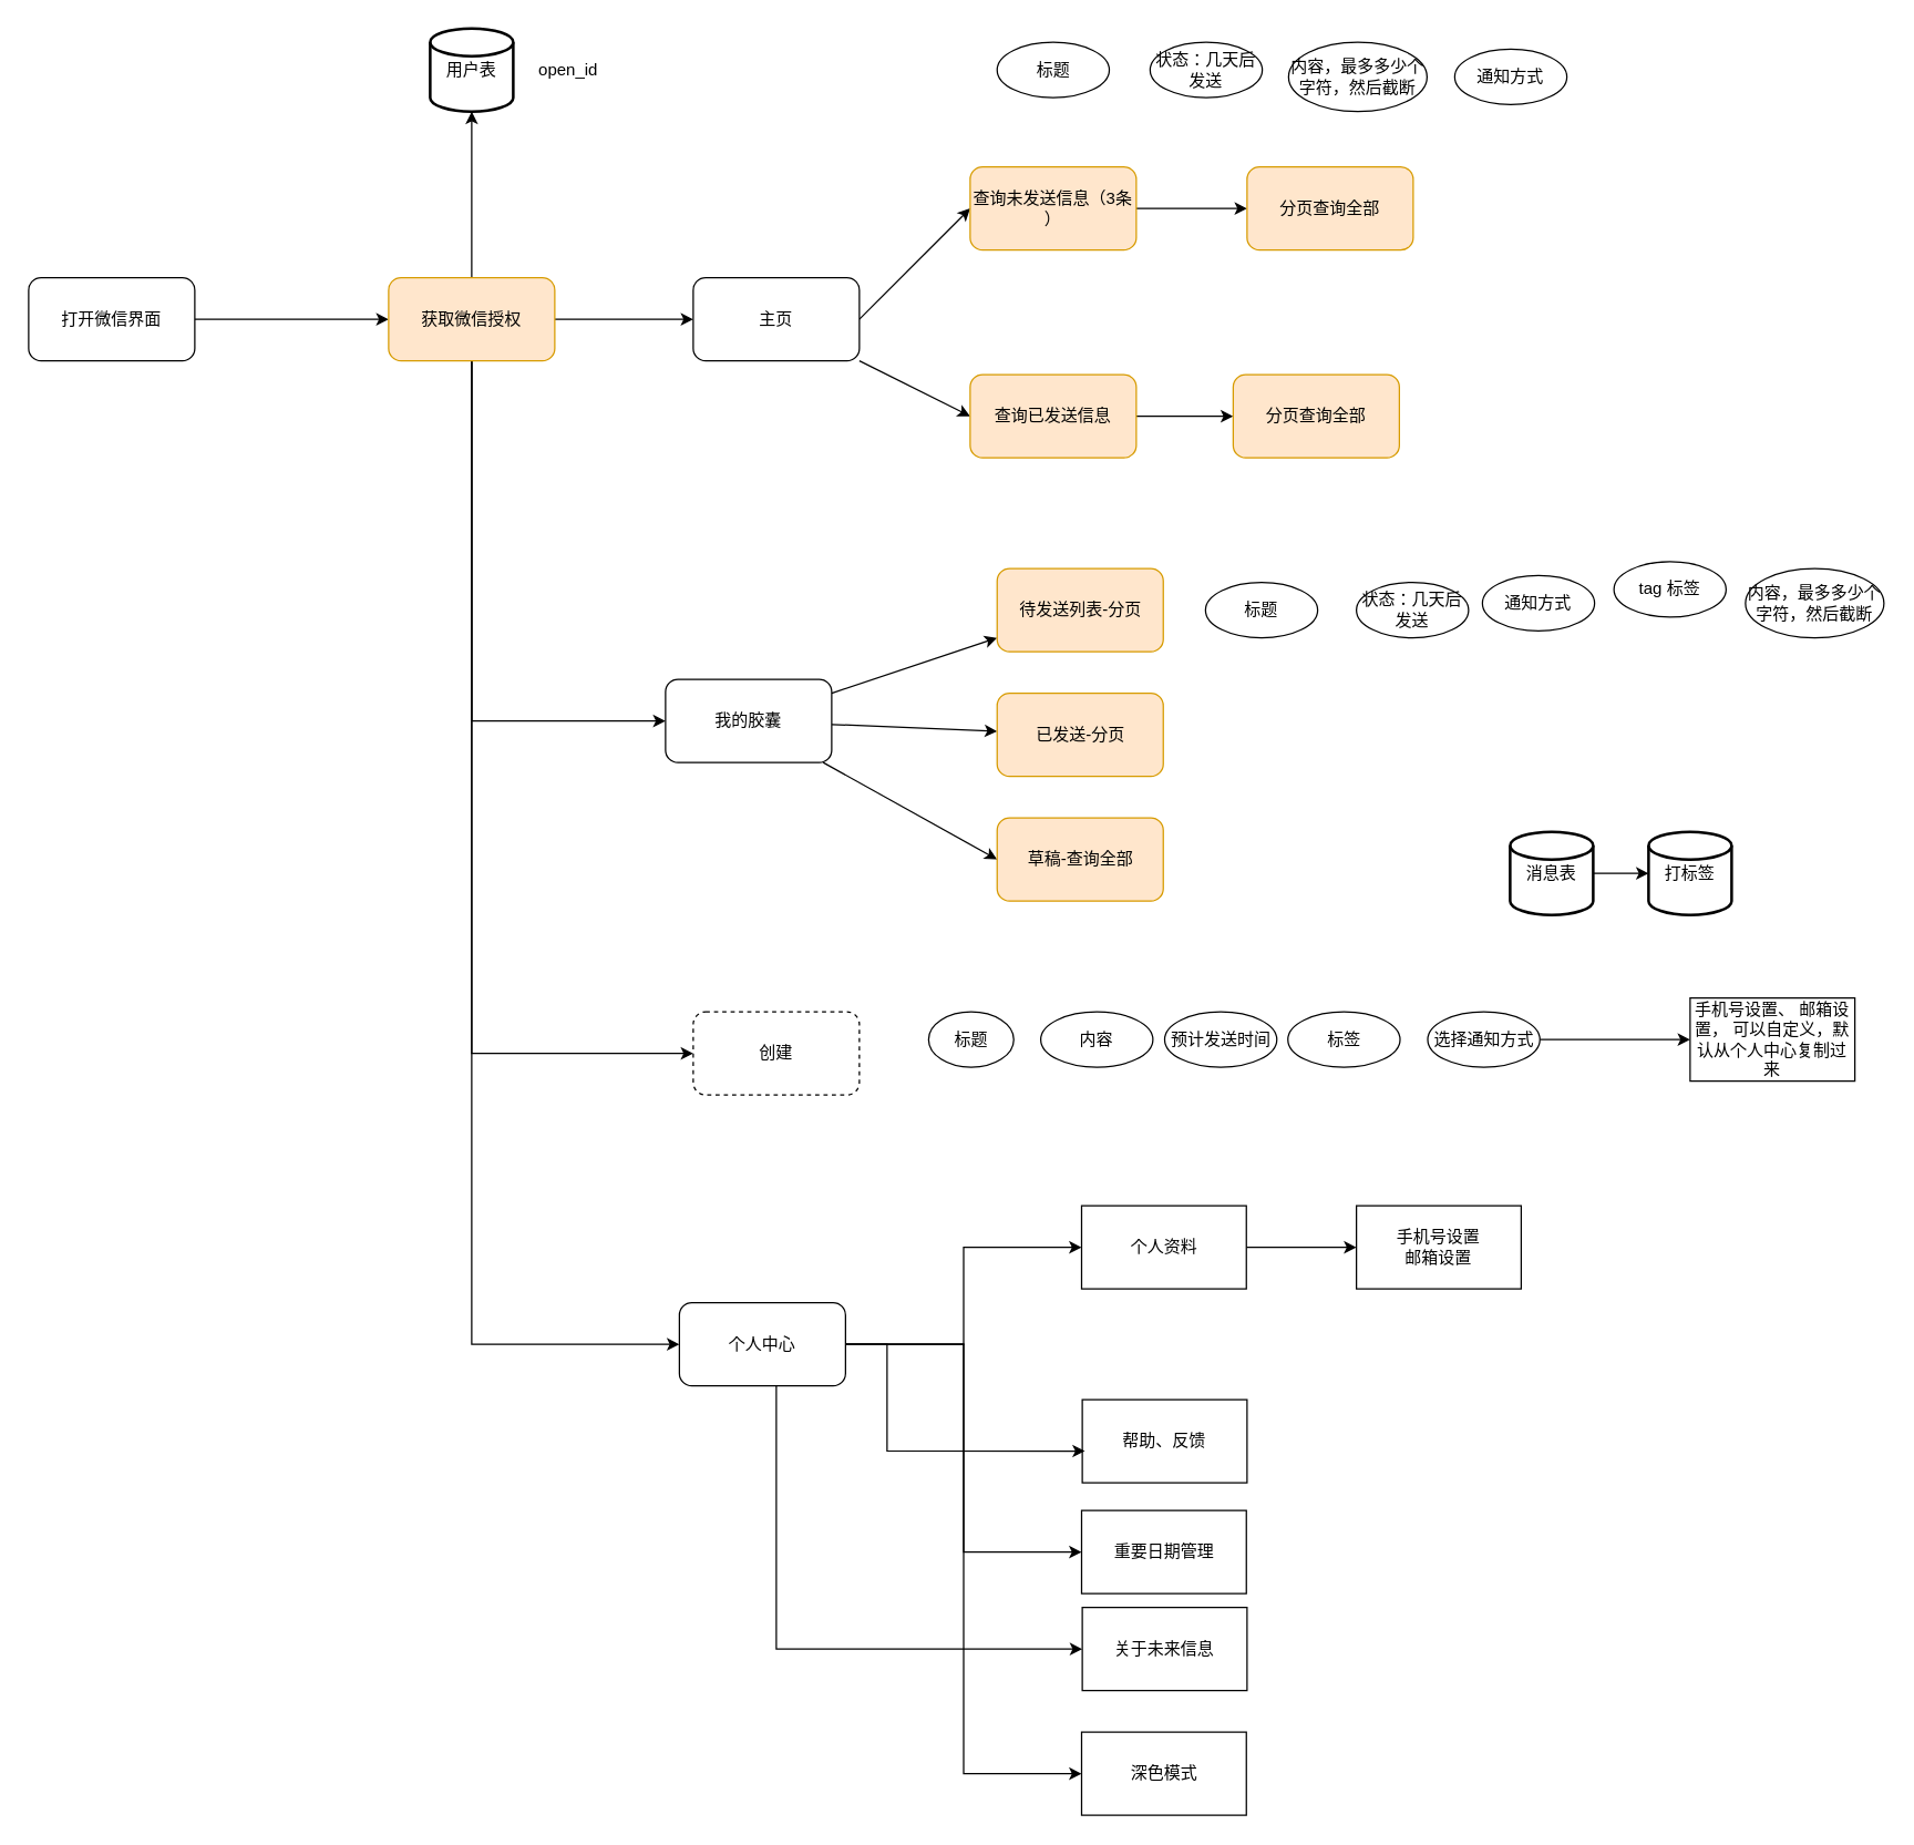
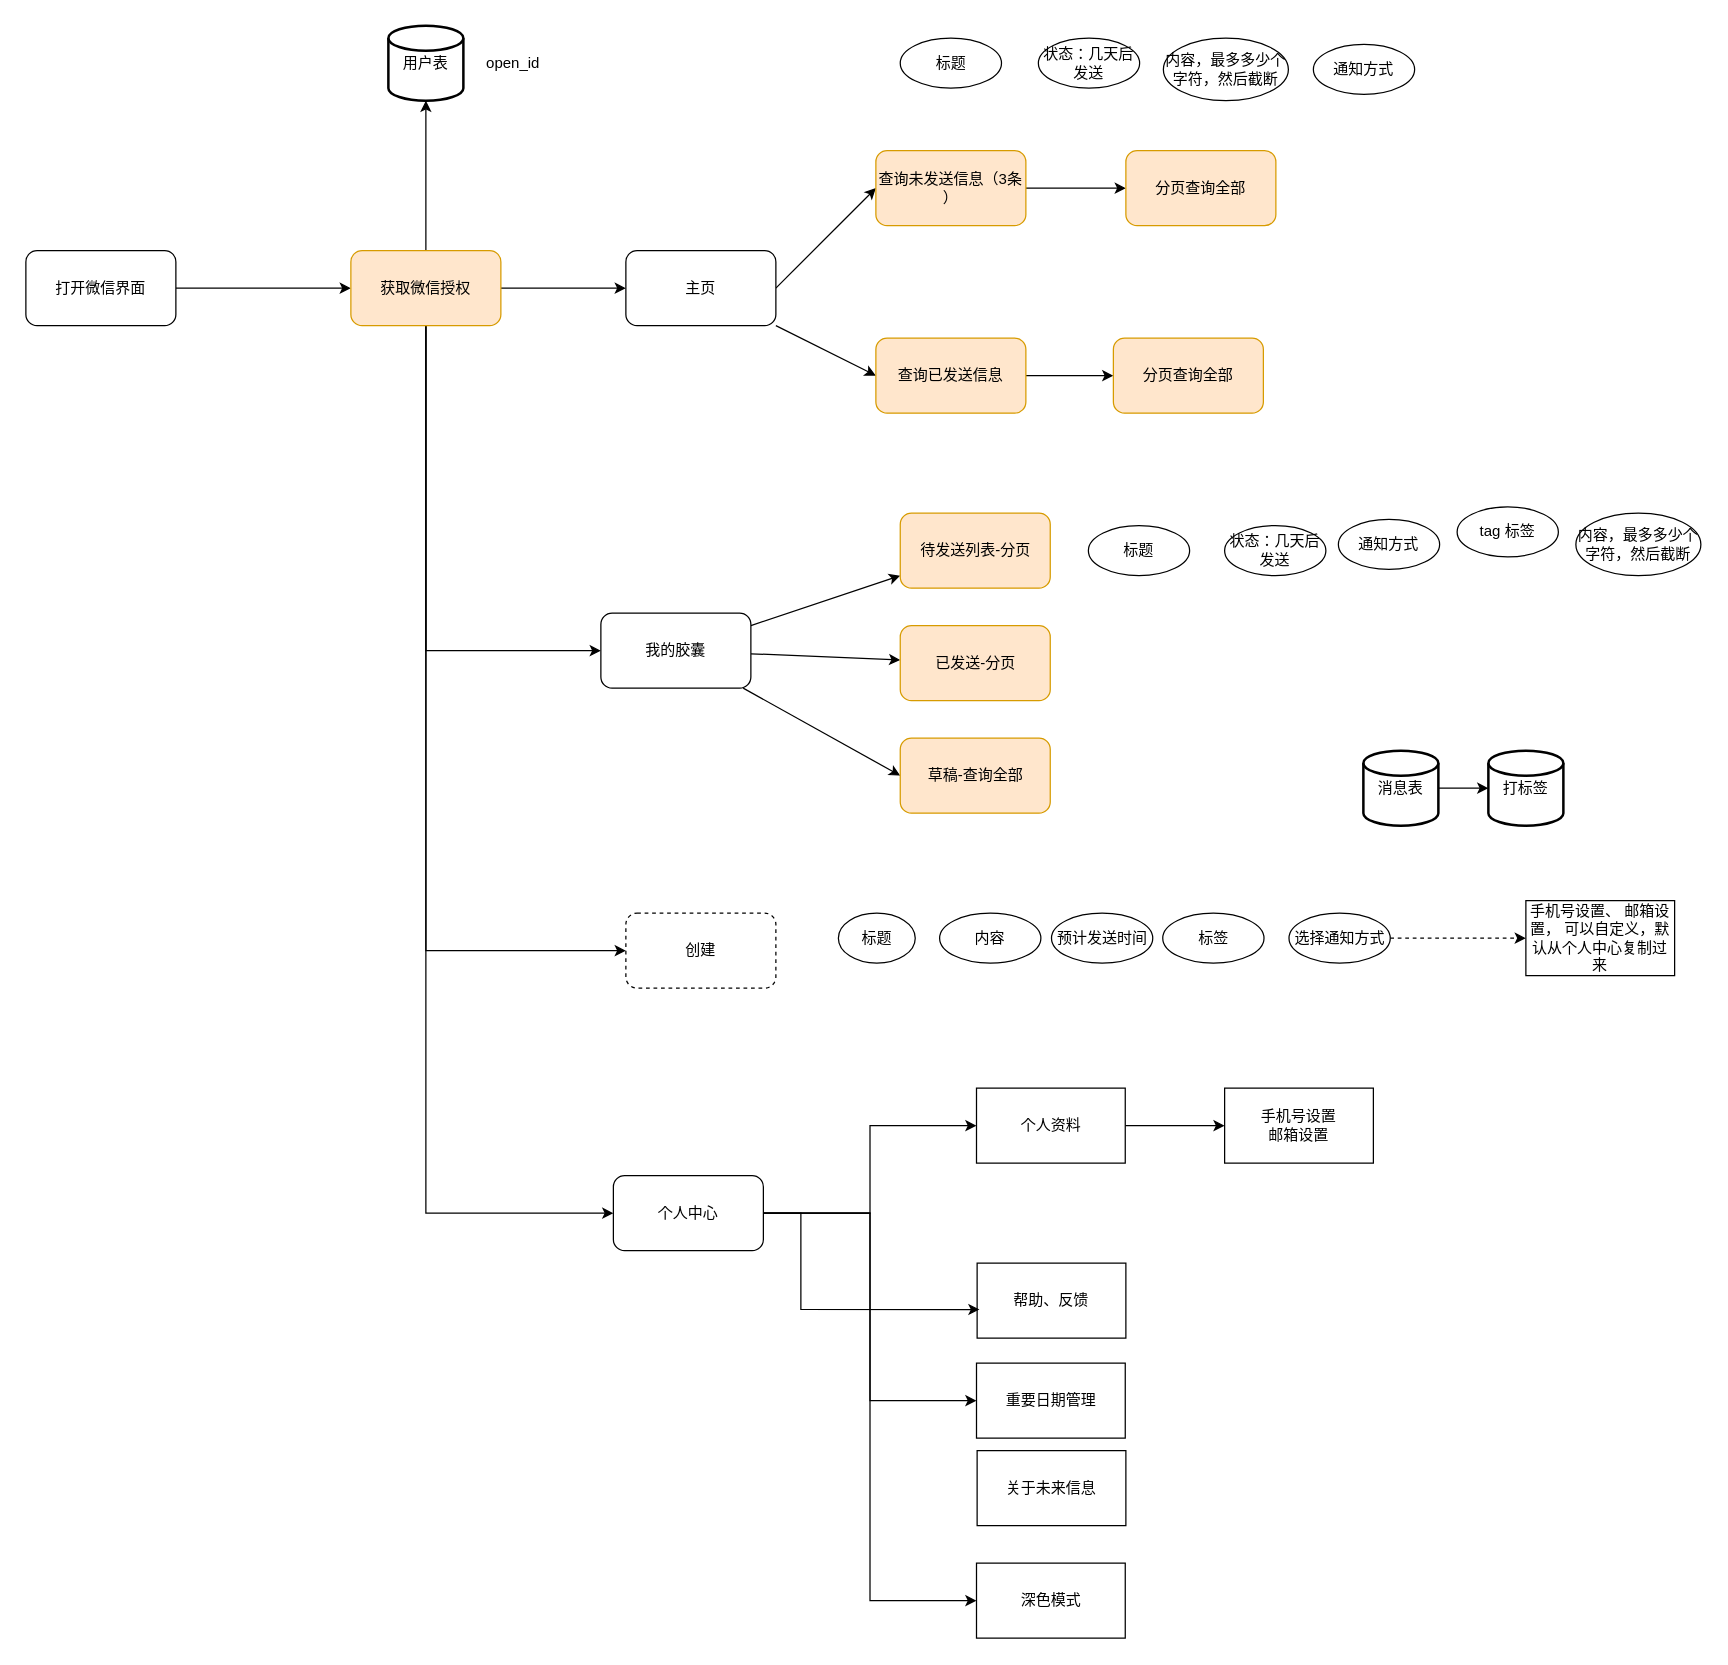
- <mxCell id="45" value="" style="edgeStyle=orthogonalEdgeStyle;rounded=0;orthogonalLoop=1;jettySize=auto;html=1;" edge="1" parent="1" source="46" target="47"><mxGeometry relative="1" as="geometry" /></mxCell>
+ <mxCell id="45" value="" style="edgeStyle=orthogonalEdgeStyle;rounded=0;orthogonalLoop=1;jettySize=auto;html=1;dashed=1;" edge="1" parent="1" source="46" target="47"><mxGeometry relative="1" as="geometry" /></mxCell>
- <mxCell id="49" style="edgeStyle=orthogonalEdgeStyle;rounded=0;orthogonalLoop=1;jettySize=auto;html=1;entryX=0;entryY=0.5;entryDx=0;entryDy=0;" edge="1" parent="1" source="53" target="55"><mxGeometry relative="1" as="geometry"><Array as="points"><mxPoint x="560" y="1190" /></Array></mxGeometry></mxCell>
